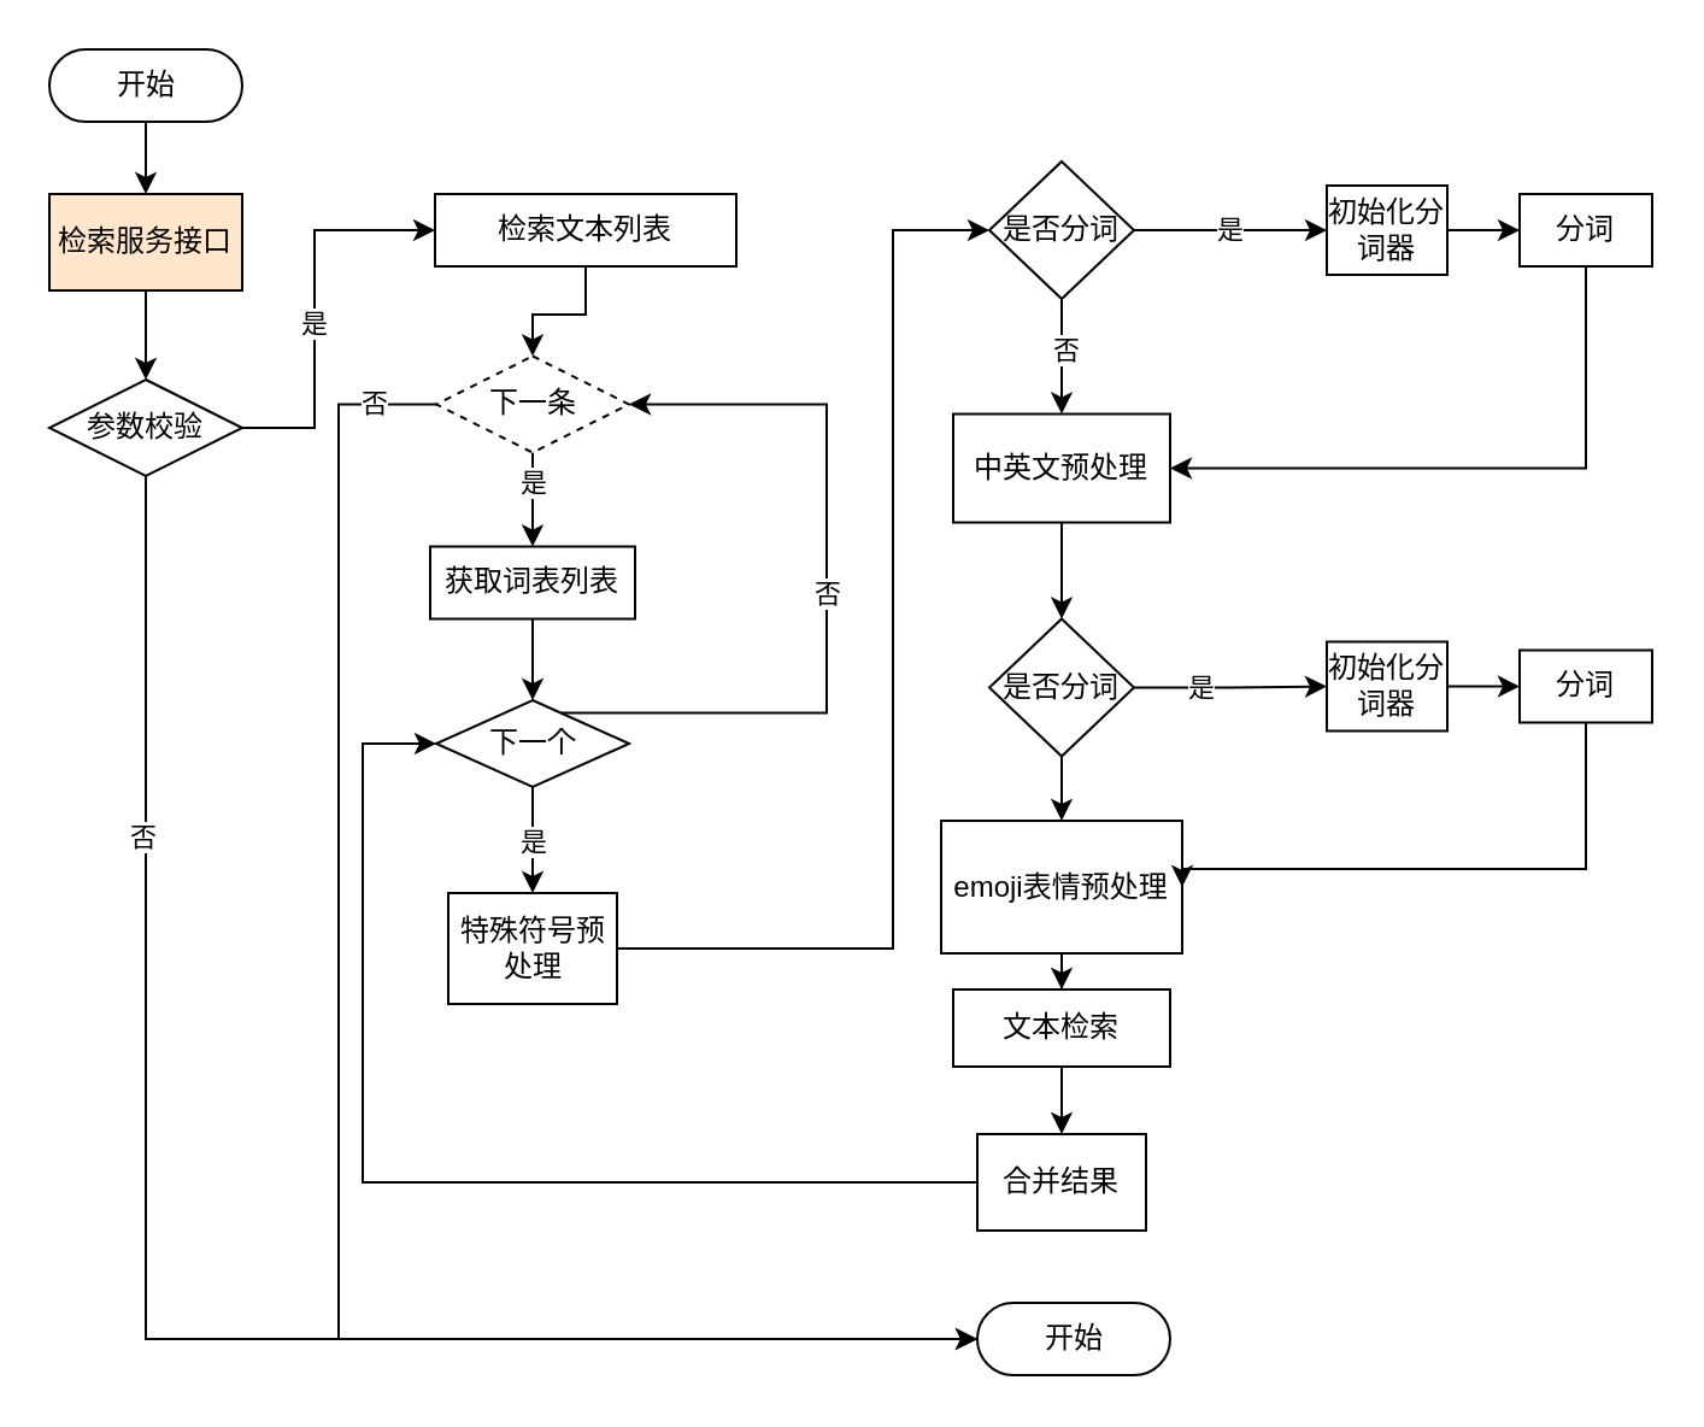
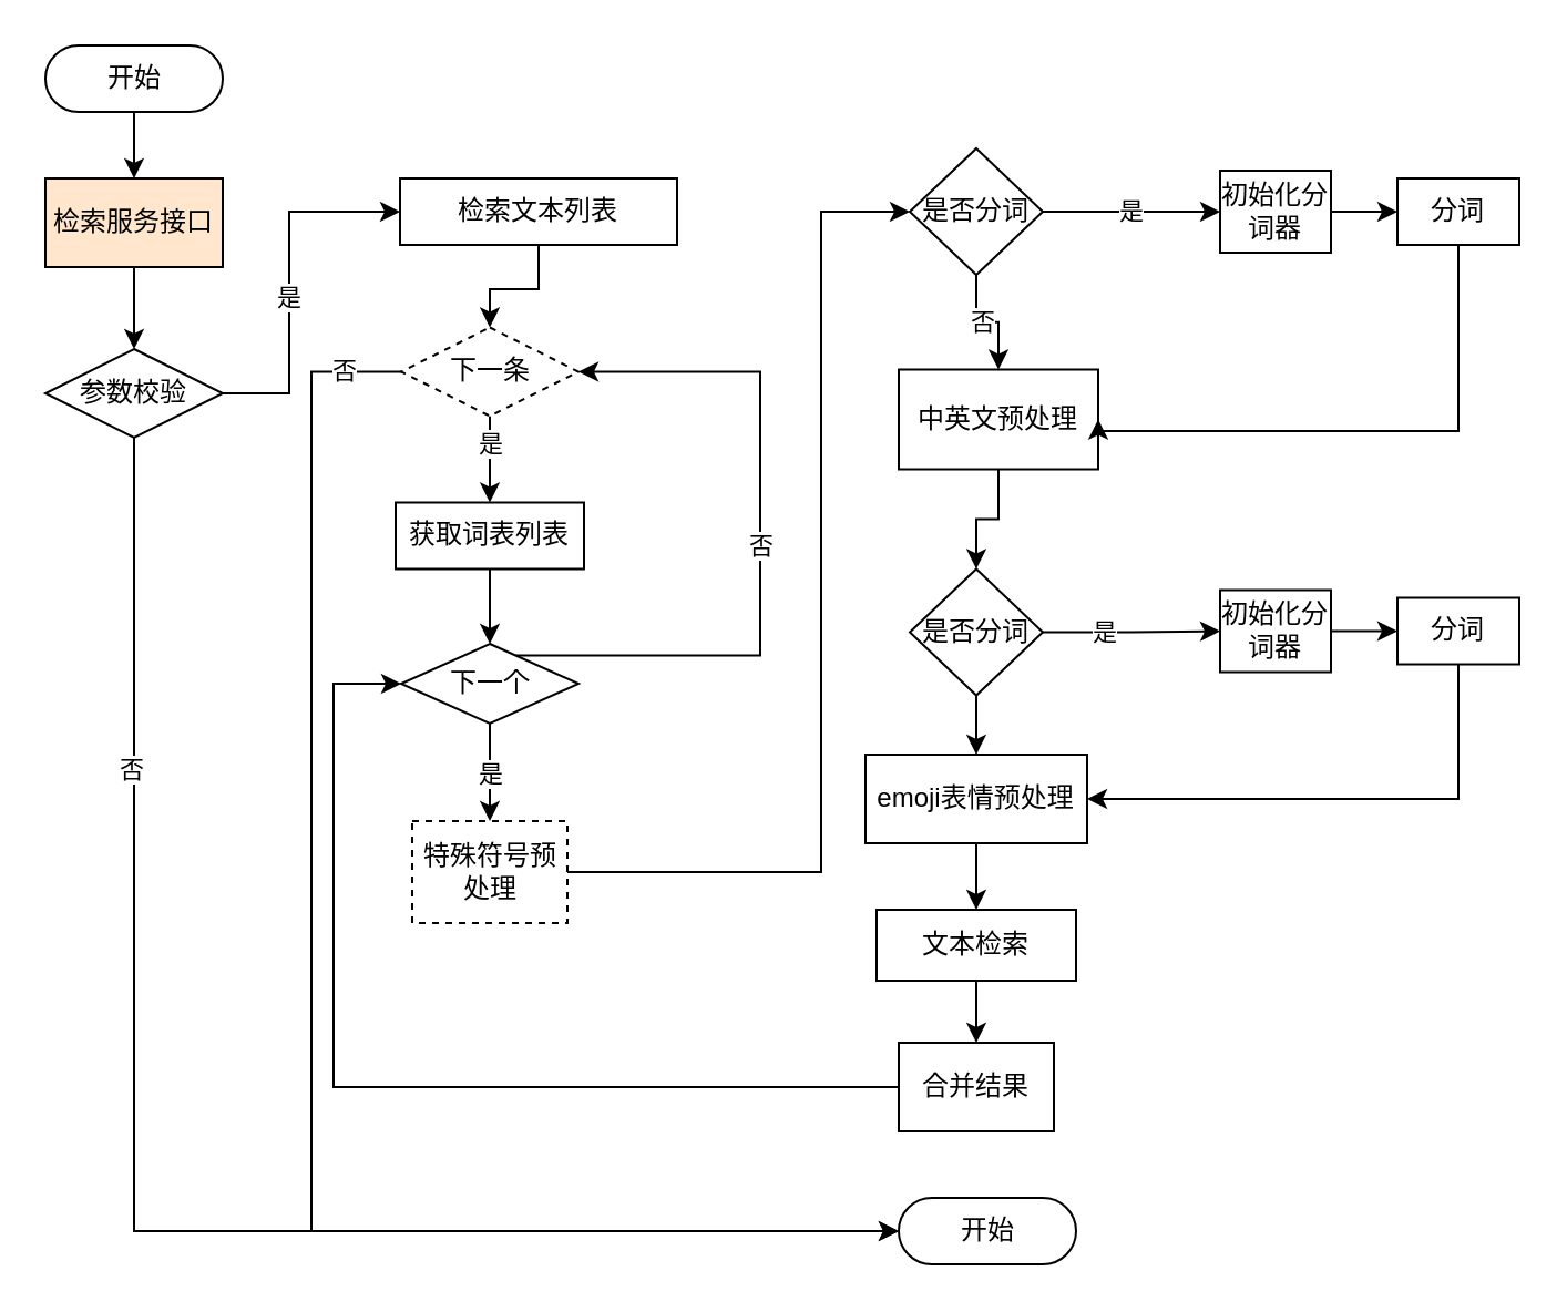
- <mxCell id="24" value="中英文预处理" style="whiteSpace=wrap;html=1;rounded=0;" vertex="1" parent="1"><mxGeometry x="395" y="171.25" width="90" height="45" as="geometry" /></mxCell>
+ <mxCell id="24" value="中英文预处理" style="whiteSpace=wrap;html=1;rounded=0;" vertex="1" parent="1"><mxGeometry x="405" y="166.25" width="90" height="45" as="geometry" /></mxCell>
- <mxCell id="26" value="emoji表情预处理" style="whiteSpace=wrap;html=1;rounded=0;" vertex="1" parent="1"><mxGeometry x="390" y="340" width="100" height="55" as="geometry" /></mxCell>
+ <mxCell id="26" value="emoji表情预处理" style="whiteSpace=wrap;html=1;rounded=0;" vertex="1" parent="1"><mxGeometry x="390" y="340" width="100" height="40" as="geometry" /></mxCell>
- <mxCell id="22" value="特殊符号预处理" style="whiteSpace=wrap;html=1;rounded=0;" vertex="1" parent="1"><mxGeometry x="185.5" y="370" width="70" height="46" as="geometry" /></mxCell>
+ <mxCell id="22" value="特殊符号预处理" style="whiteSpace=wrap;html=1;rounded=0;dashed=1;" vertex="1" parent="1"><mxGeometry x="185.5" y="370" width="70" height="46" as="geometry" /></mxCell>
